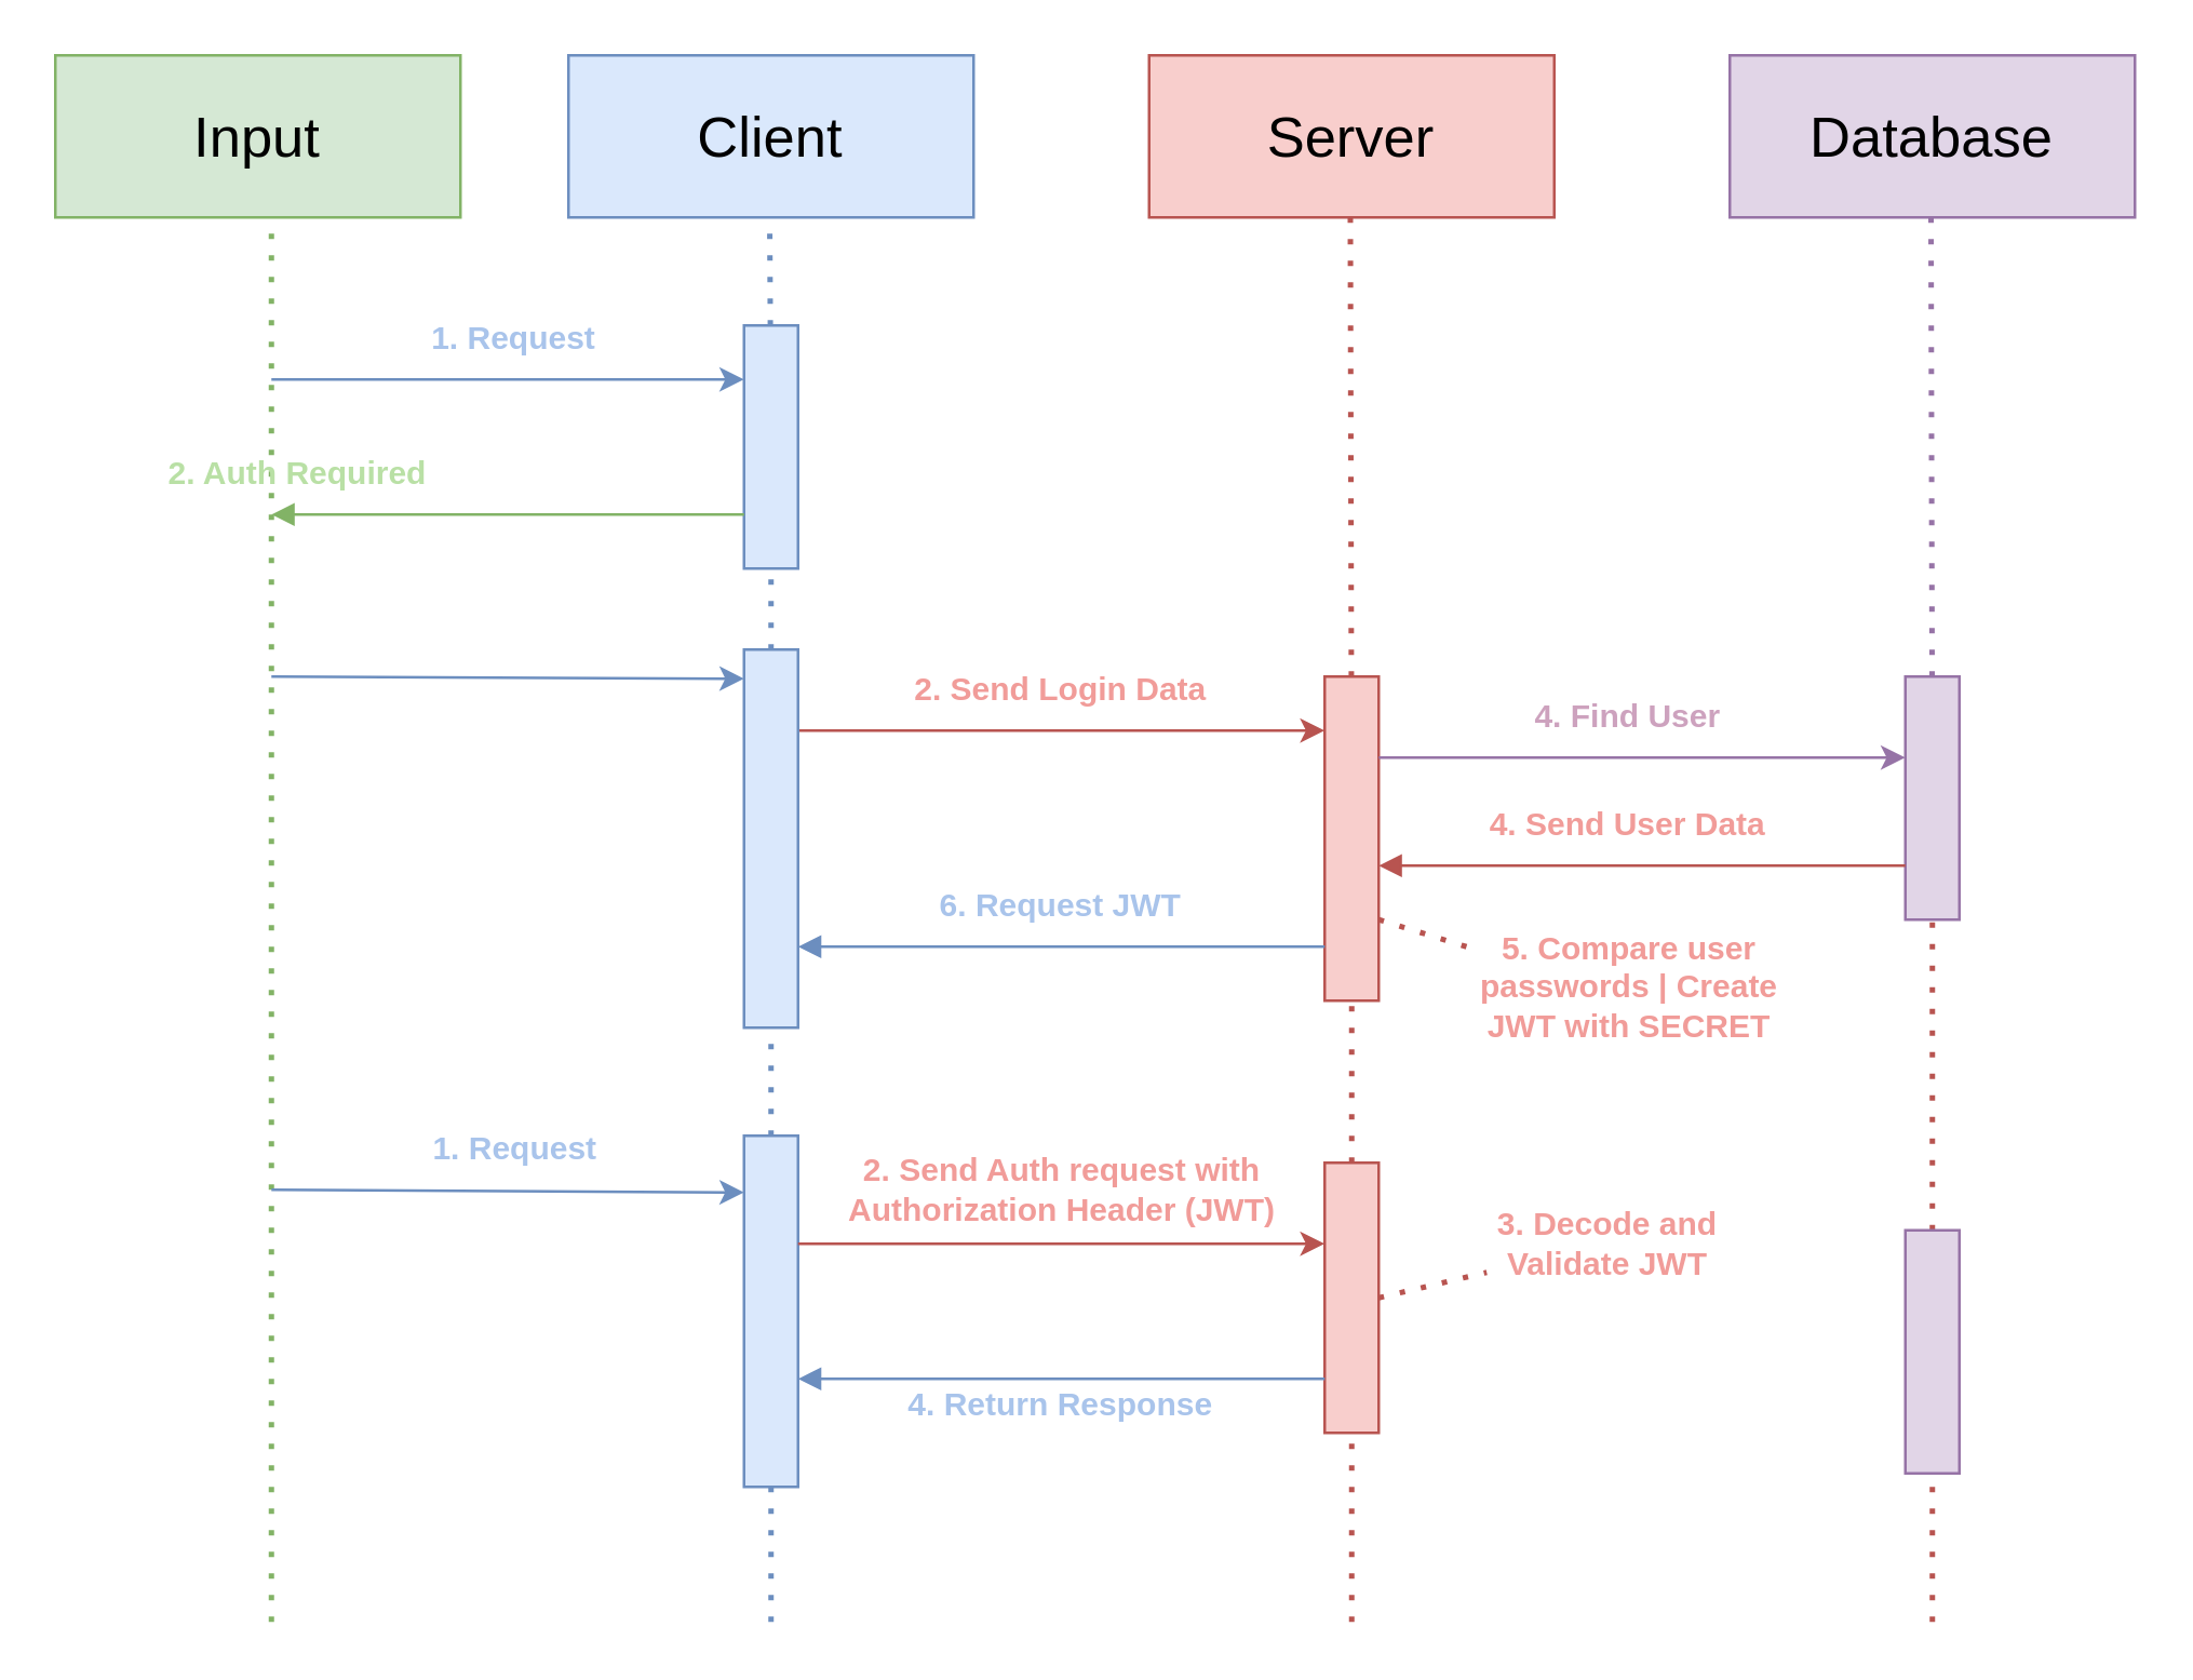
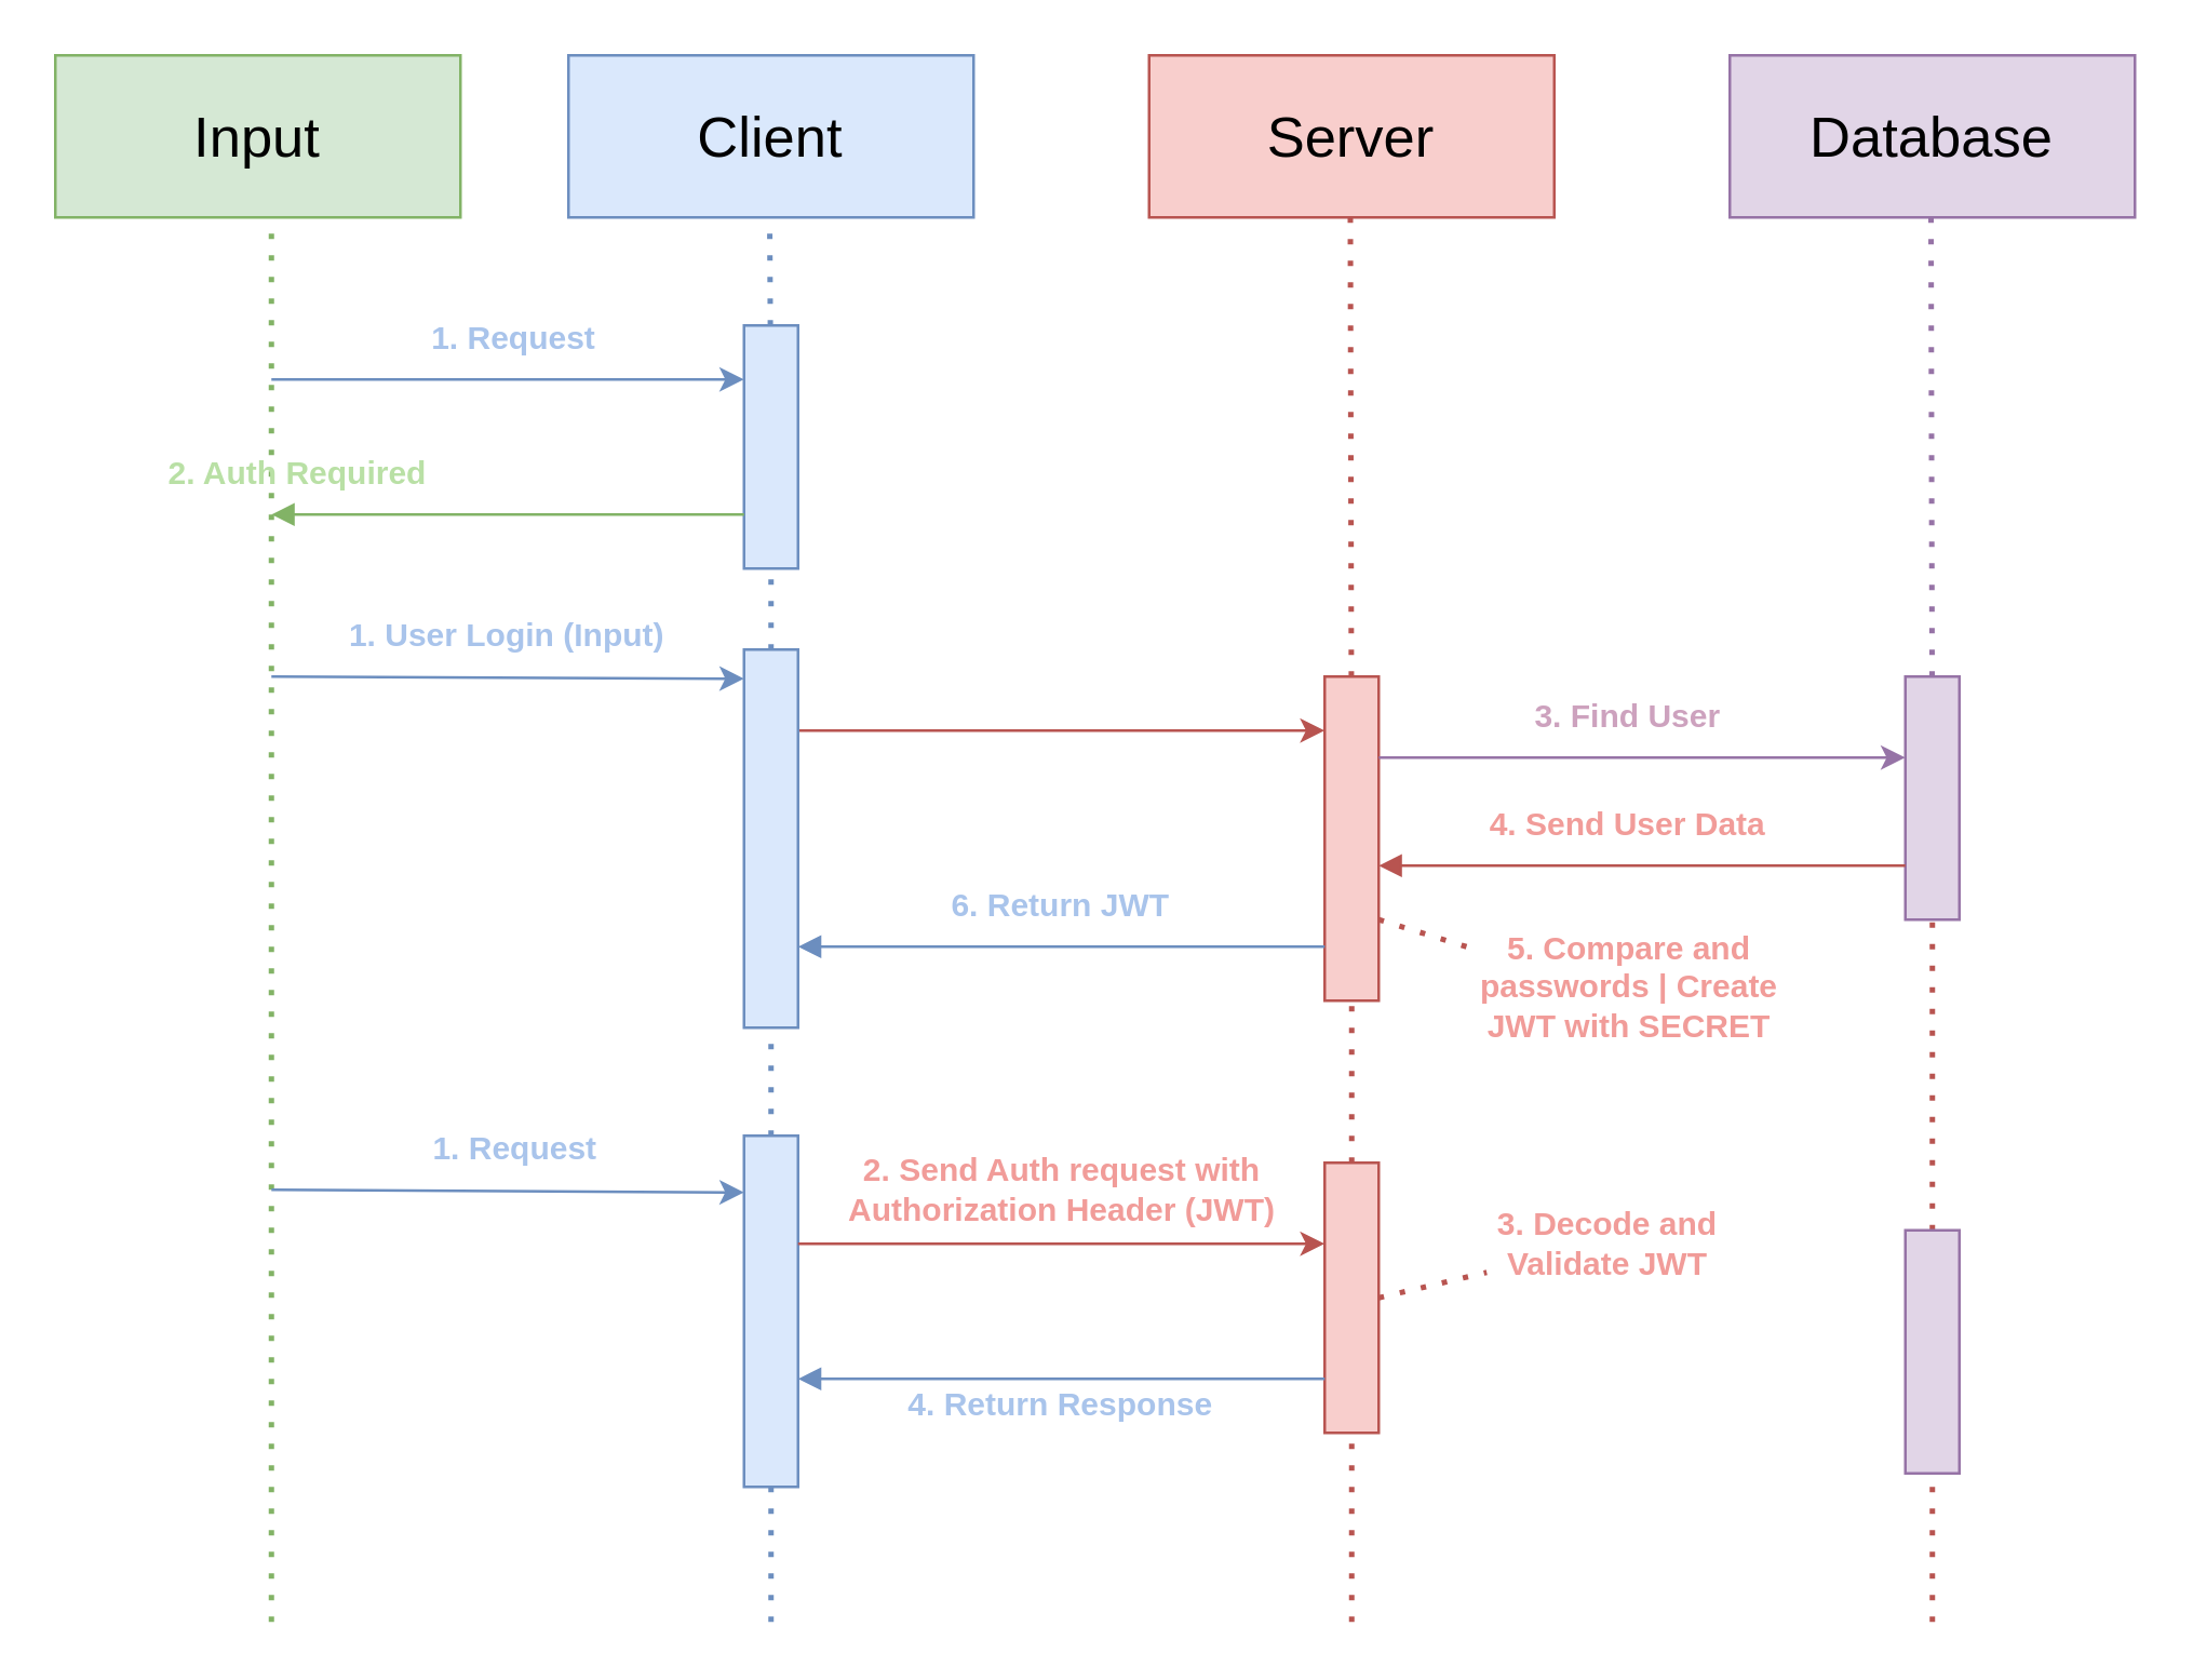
+ <mxCell id="22" value="&lt;b style=&quot;&quot;&gt;&lt;font color=&quot;#a9c4eb&quot;&gt;1. User Login (Input)&lt;/font&gt;&lt;/b&gt;" style="text;strokeColor=none;align=center;fillColor=none;html=1;verticalAlign=middle;whiteSpace=wrap;rounded=0;" vertex="1" parent="1"><mxGeometry x="115" y="220" width="145" height="30" as="geometry" /></mxCell>
- <mxCell id="25" value="&lt;b style=&quot;&quot;&gt;&lt;font color=&quot;#f19c99&quot;&gt;2. Send Login Data&lt;/font&gt;&lt;/b&gt;" style="text;strokeColor=none;align=center;fillColor=none;html=1;verticalAlign=middle;whiteSpace=wrap;rounded=0;" vertex="1" parent="1"><mxGeometry x="320" y="240" width="145" height="30" as="geometry" /></mxCell>
- <mxCell id="27" value="&lt;b style=&quot;&quot;&gt;&lt;font color=&quot;#cda2be&quot;&gt;4. Find User&lt;/font&gt;&lt;/b&gt;" style="text;strokeColor=none;align=center;fillColor=none;html=1;verticalAlign=middle;whiteSpace=wrap;rounded=0;" vertex="1" parent="1"><mxGeometry x="530" y="250" width="145" height="30" as="geometry" /></mxCell>
+ <mxCell id="27" value="&lt;b style=&quot;&quot;&gt;&lt;font color=&quot;#cda2be&quot;&gt;3. Find User&lt;/font&gt;&lt;/b&gt;" style="text;strokeColor=none;align=center;fillColor=none;html=1;verticalAlign=middle;whiteSpace=wrap;rounded=0;" vertex="1" parent="1"><mxGeometry x="530" y="250" width="145" height="30" as="geometry" /></mxCell>
- <mxCell id="33" value="&lt;b style=&quot;&quot;&gt;&lt;font color=&quot;#a9c4eb&quot;&gt;6. Request JWT&lt;/font&gt;&lt;/b&gt;" style="text;strokeColor=none;align=center;fillColor=none;html=1;verticalAlign=middle;whiteSpace=wrap;rounded=0;" vertex="1" parent="1"><mxGeometry x="320" y="320" width="145" height="30" as="geometry" /></mxCell>
+ <mxCell id="33" value="&lt;b style=&quot;&quot;&gt;&lt;font color=&quot;#a9c4eb&quot;&gt;6. Return JWT&lt;/font&gt;&lt;/b&gt;" style="text;strokeColor=none;align=center;fillColor=none;html=1;verticalAlign=middle;whiteSpace=wrap;rounded=0;" vertex="1" parent="1"><mxGeometry x="320" y="320" width="145" height="30" as="geometry" /></mxCell>
- <mxCell id="32" value="&lt;b style=&quot;&quot;&gt;&lt;font color=&quot;#f19c99&quot;&gt;5. Compare user passwords | Create JWT with SECRET&lt;/font&gt;&lt;/b&gt;" style="text;strokeColor=none;align=center;fillColor=none;html=1;verticalAlign=middle;whiteSpace=wrap;rounded=0;" vertex="1" parent="1"><mxGeometry x="542.5" y="350" width="120" height="30" as="geometry" /></mxCell>
+ <mxCell id="32" value="&lt;b style=&quot;&quot;&gt;&lt;font color=&quot;#f19c99&quot;&gt;5. Compare and passwords | Create JWT with SECRET&lt;/font&gt;&lt;/b&gt;" style="text;strokeColor=none;align=center;fillColor=none;html=1;verticalAlign=middle;whiteSpace=wrap;rounded=0;" vertex="1" parent="1"><mxGeometry x="542.5" y="350" width="120" height="30" as="geometry" /></mxCell>
